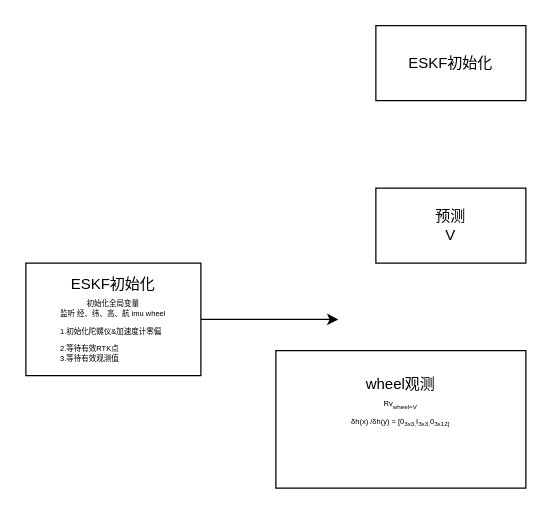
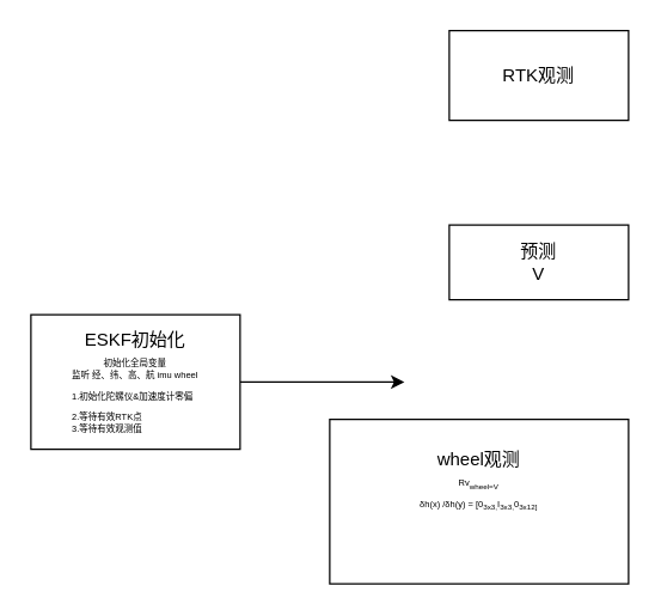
- <mxCell id="3" value="ESKF初始化&lt;br&gt;" style="rounded=0;whiteSpace=wrap;html=1;" vertex="1" parent="1"><mxGeometry x="300" y="20" width="120" height="60" as="geometry" /></mxCell>
+ <mxCell id="3" value="RTK观测&lt;br&gt;" style="rounded=0;whiteSpace=wrap;html=1;" vertex="1" parent="1"><mxGeometry x="300" y="20" width="120" height="60" as="geometry" /></mxCell>
- <mxCell id="2" value="预测&lt;br&gt;V" style="rounded=0;whiteSpace=wrap;html=1;" vertex="1" parent="1"><mxGeometry x="300" y="150" width="120" height="60" as="geometry" /></mxCell>
+ <mxCell id="2" value="预测&lt;br&gt;V" style="rounded=0;whiteSpace=wrap;html=1;" vertex="1" parent="1"><mxGeometry x="300" y="150" width="120" height="50" as="geometry" /></mxCell>
